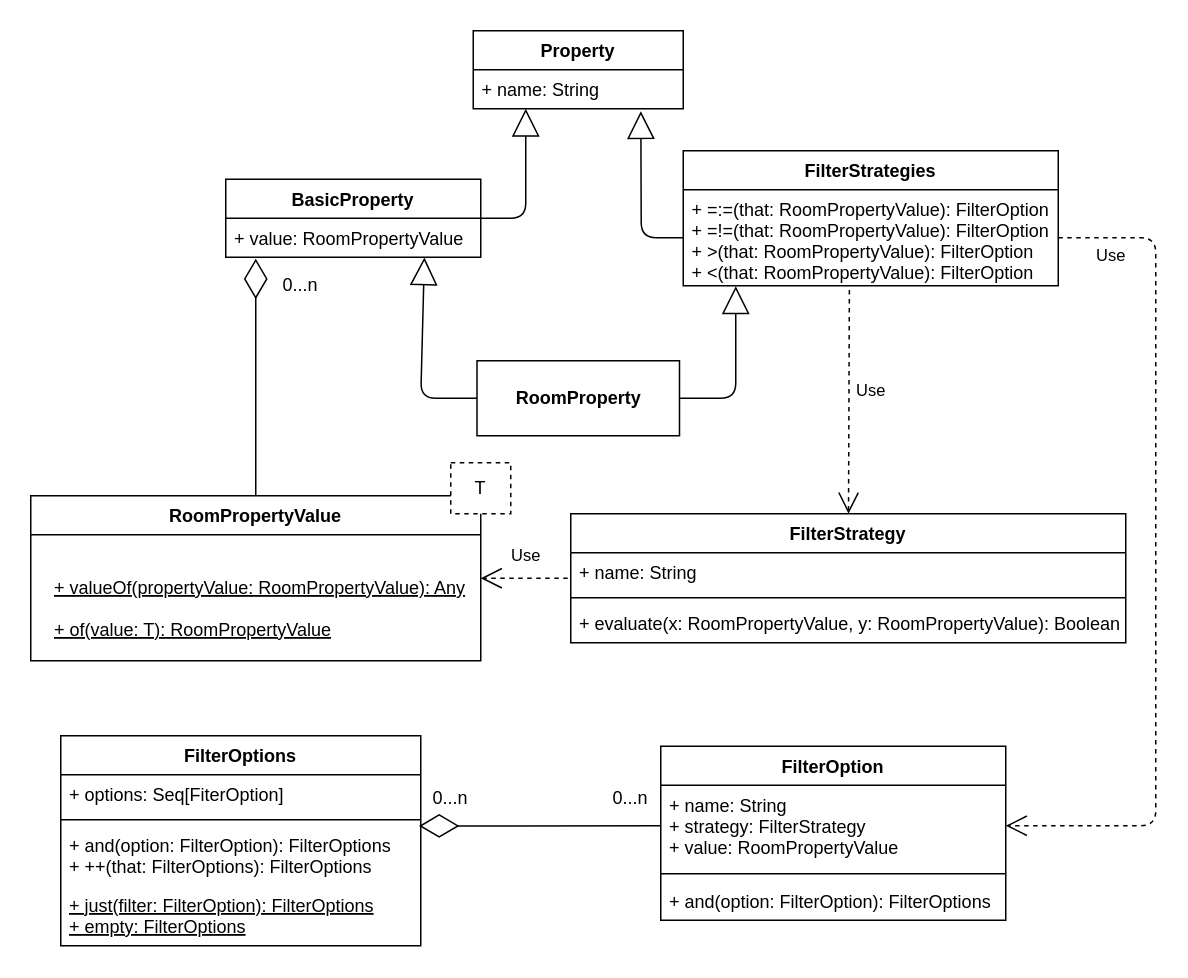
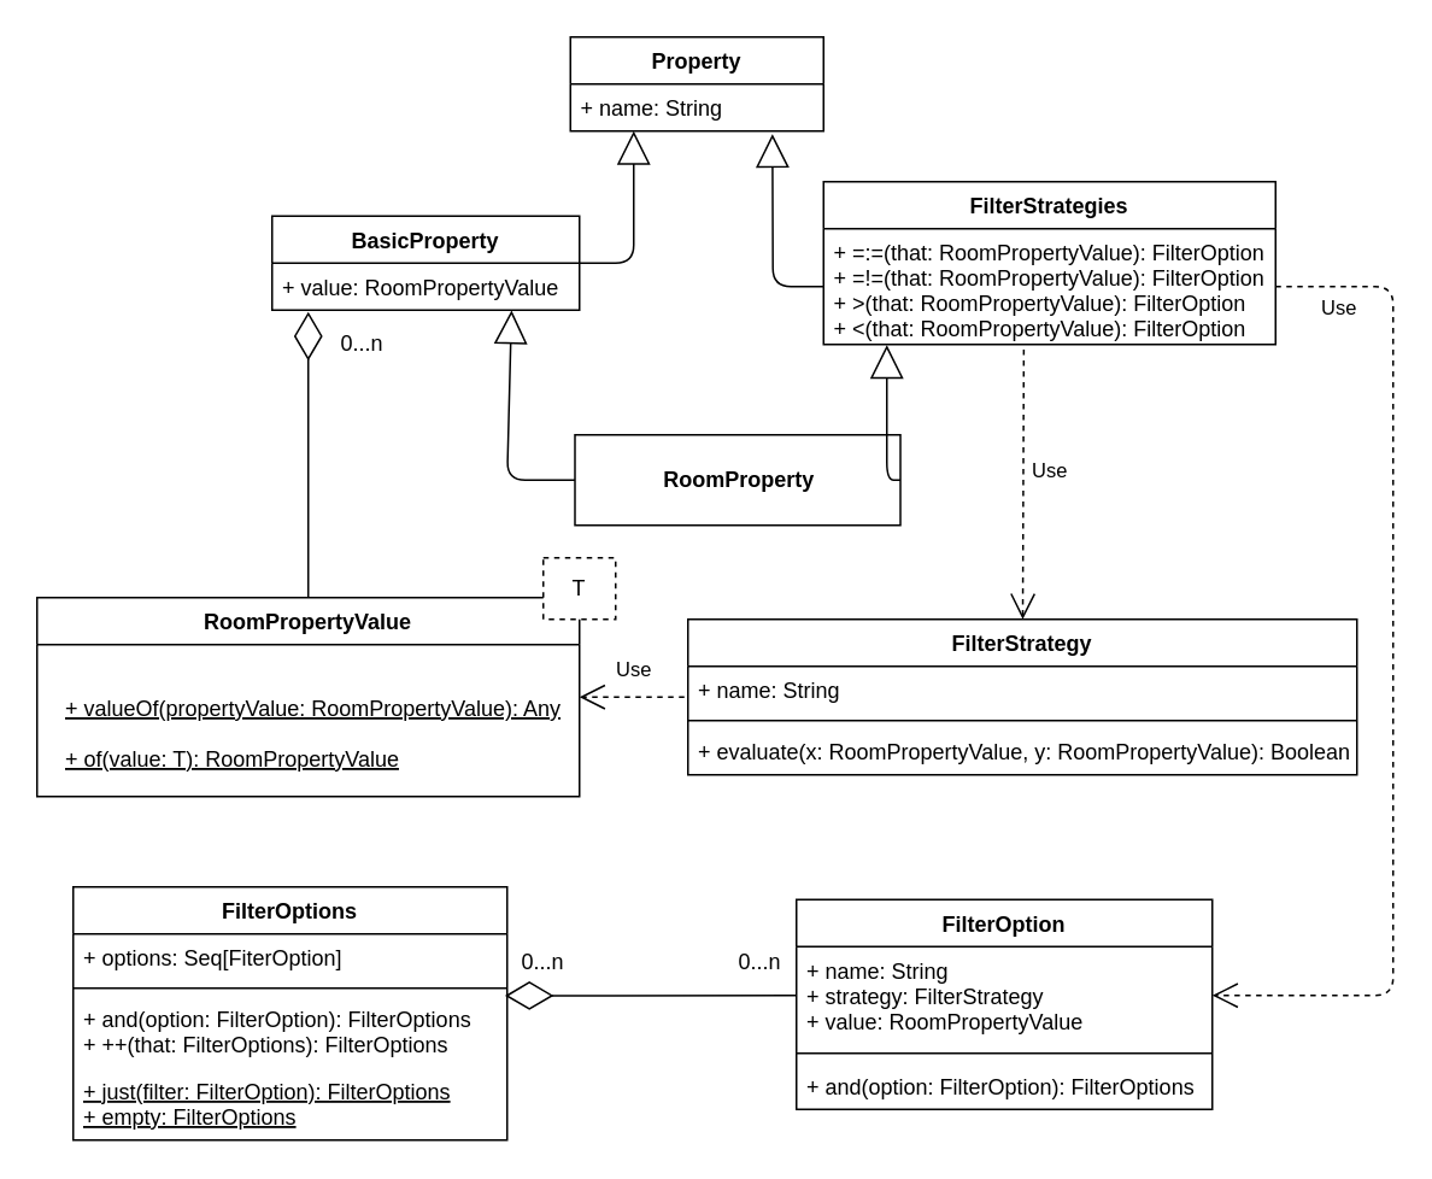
- <mxCell id="26" value="RoomProperty" style="html=1;glass=0;strokeWidth=1;fontStyle=1" parent="1" vertex="1"><mxGeometry x="317.5" y="240" width="135" height="50" as="geometry" /></mxCell>
+ <mxCell id="26" value="RoomProperty" style="html=1;glass=0;strokeWidth=1;fontStyle=1" parent="1" vertex="1"><mxGeometry x="317.5" y="240" width="180" height="50" as="geometry" /></mxCell>
